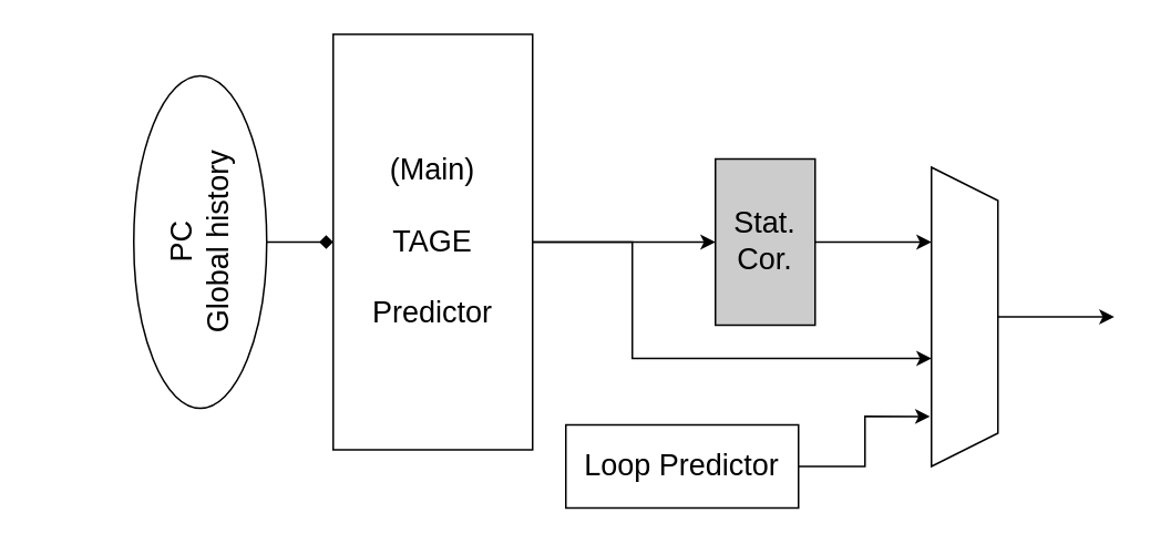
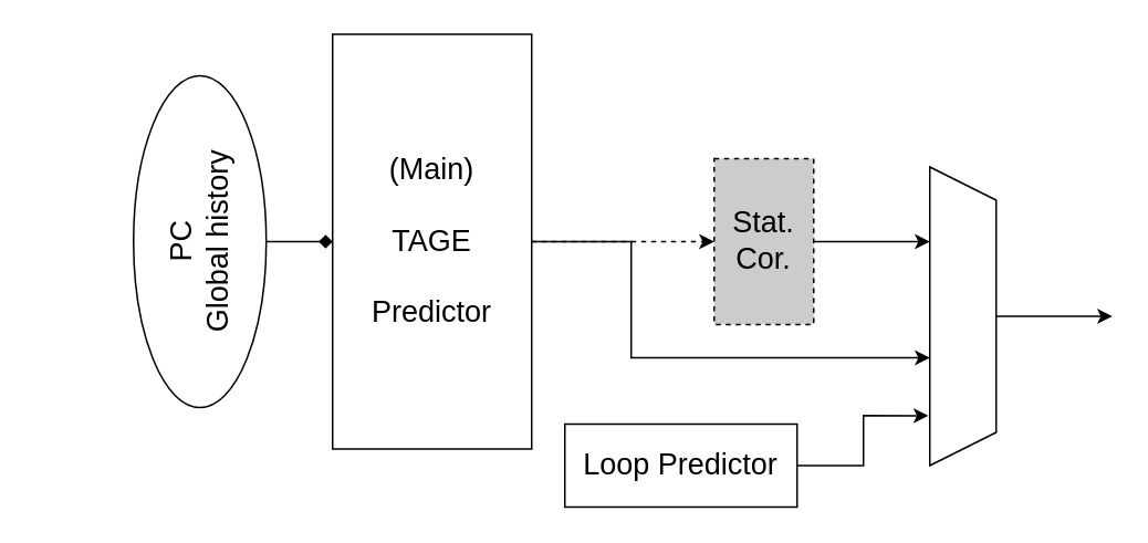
- <mxCell id="4" style="edgeStyle=orthogonalEdgeStyle;rounded=0;orthogonalLoop=1;jettySize=auto;html=1;exitX=1;exitY=0.5;exitDx=0;exitDy=0;entryX=0;entryY=0.5;entryDx=0;entryDy=0;fontSize=18;" edge="1" parent="1" source="6" target="10"><mxGeometry relative="1" as="geometry" /></mxCell>
+ <mxCell id="4" style="edgeStyle=orthogonalEdgeStyle;rounded=0;orthogonalLoop=1;jettySize=auto;html=1;exitX=1;exitY=0.5;exitDx=0;exitDy=0;entryX=0;entryY=0.5;entryDx=0;entryDy=0;fontSize=18;dashed=1;" edge="1" parent="1" source="6" target="10"><mxGeometry relative="1" as="geometry" /></mxCell>
- <mxCell id="10" value="Stat. Cor." style="rounded=0;whiteSpace=wrap;html=1;fontSize=18;fillColor=#CCCCCC;" vertex="1" parent="1"><mxGeometry x="430" y="95" width="60" height="100" as="geometry" /></mxCell>
+ <mxCell id="10" value="Stat. Cor." style="rounded=0;whiteSpace=wrap;html=1;fontSize=18;fillColor=#CCCCCC;dashed=1;" vertex="1" parent="1"><mxGeometry x="430" y="95" width="60" height="100" as="geometry" /></mxCell>
